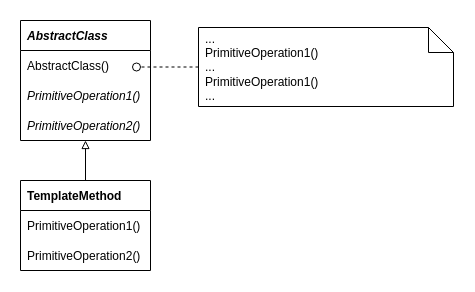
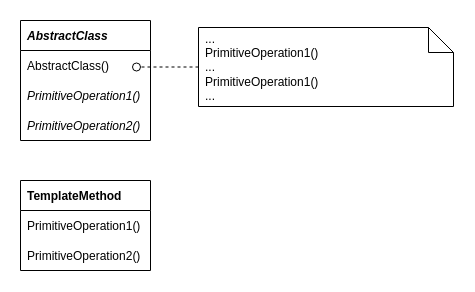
- <mxCell id="11" value="" style="edgeStyle=orthogonalEdgeStyle;rounded=0;orthogonalLoop=1;jettySize=auto;html=1;fontSize=12;startSize=30;endArrow=block;endFill=0;exitX=0.5;exitY=0;exitDx=0;exitDy=0;entryX=0.5;entryY=1;entryDx=0;entryDy=0;" edge="1" parent="1" source="6" target="2"><mxGeometry relative="1" as="geometry"><mxPoint x="100" y="194" as="sourcePoint" /><mxPoint x="100" y="160" as="targetPoint" /></mxGeometry></mxCell>
